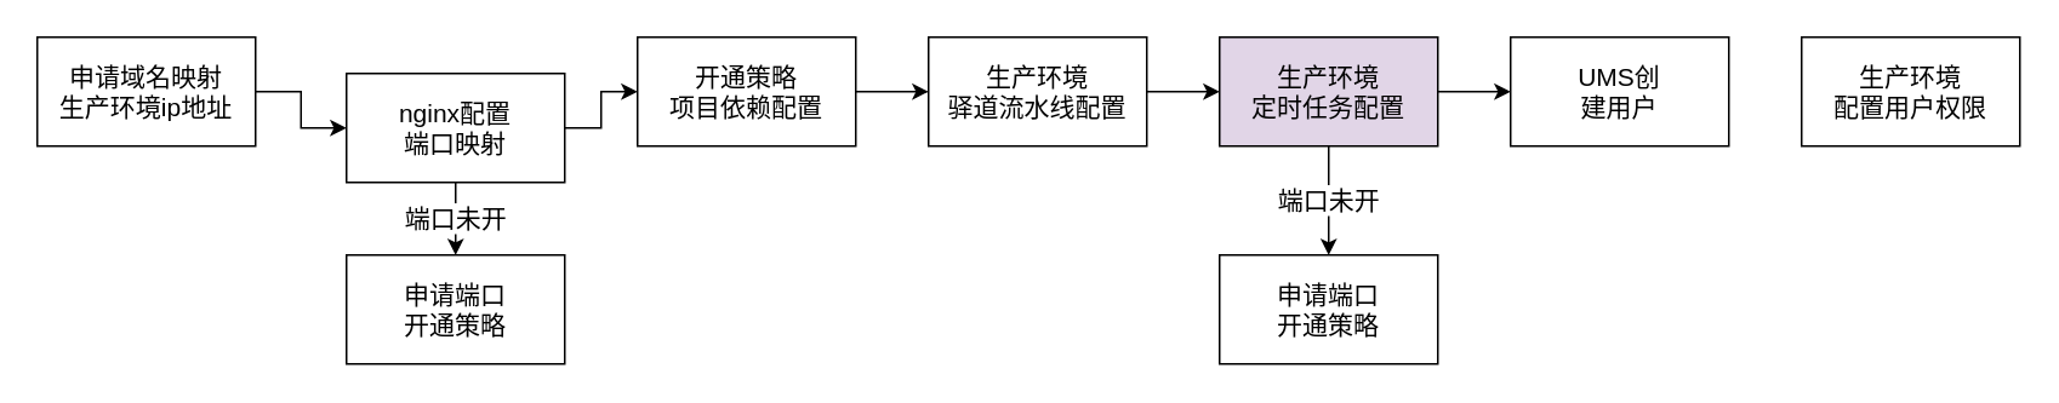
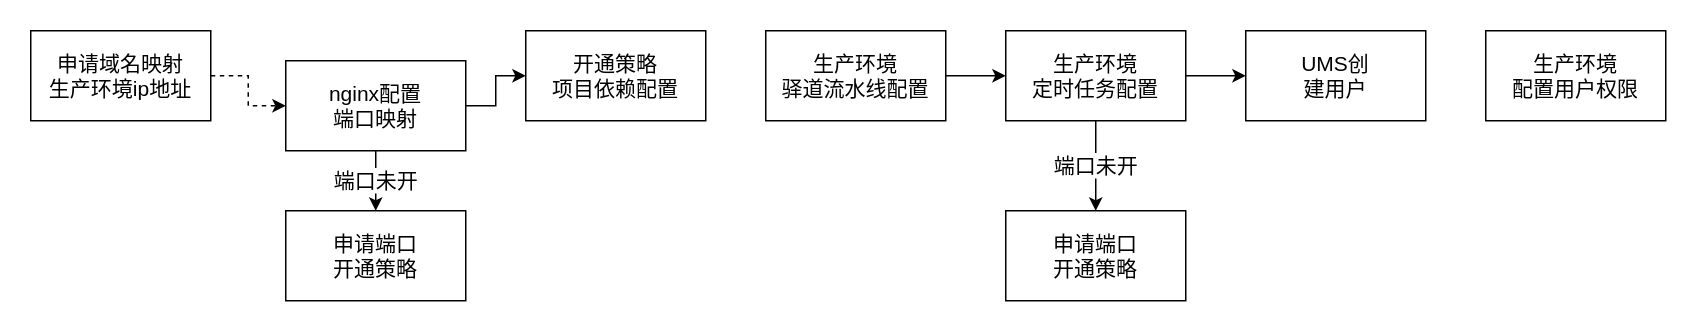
- <mxCell id="4" style="edgeStyle=orthogonalEdgeStyle;rounded=0;orthogonalLoop=1;jettySize=auto;html=1;exitX=1;exitY=0.5;exitDx=0;exitDy=0;entryX=0;entryY=0.5;entryDx=0;entryDy=0;fontSize=14;" edge="1" parent="1" source="5" target="3"><mxGeometry relative="1" as="geometry" /></mxCell>
- <mxCell id="8" value="生产环境&lt;br&gt;定时任务配置" style="rounded=0;whiteSpace=wrap;html=1;fontSize=14;fillColor=#e1d5e7;" vertex="1" parent="1"><mxGeometry x="670" y="20" width="120" height="60" as="geometry" /></mxCell>
+ <mxCell id="8" value="生产环境&lt;br&gt;定时任务配置" style="rounded=0;whiteSpace=wrap;html=1;fontSize=14;" vertex="1" parent="1"><mxGeometry x="670" y="20" width="120" height="60" as="geometry" /></mxCell>
- <mxCell id="11" style="edgeStyle=orthogonalEdgeStyle;rounded=0;orthogonalLoop=1;jettySize=auto;html=1;exitX=1;exitY=0.5;exitDx=0;exitDy=0;fontSize=14;" edge="1" parent="1" source="12" target="16"><mxGeometry relative="1" as="geometry" /></mxCell>
+ <mxCell id="11" style="edgeStyle=orthogonalEdgeStyle;rounded=0;orthogonalLoop=1;jettySize=auto;html=1;exitX=1;exitY=0.5;exitDx=0;exitDy=0;fontSize=14;dashed=1;" edge="1" parent="1" source="12" target="16"><mxGeometry relative="1" as="geometry" /></mxCell>
